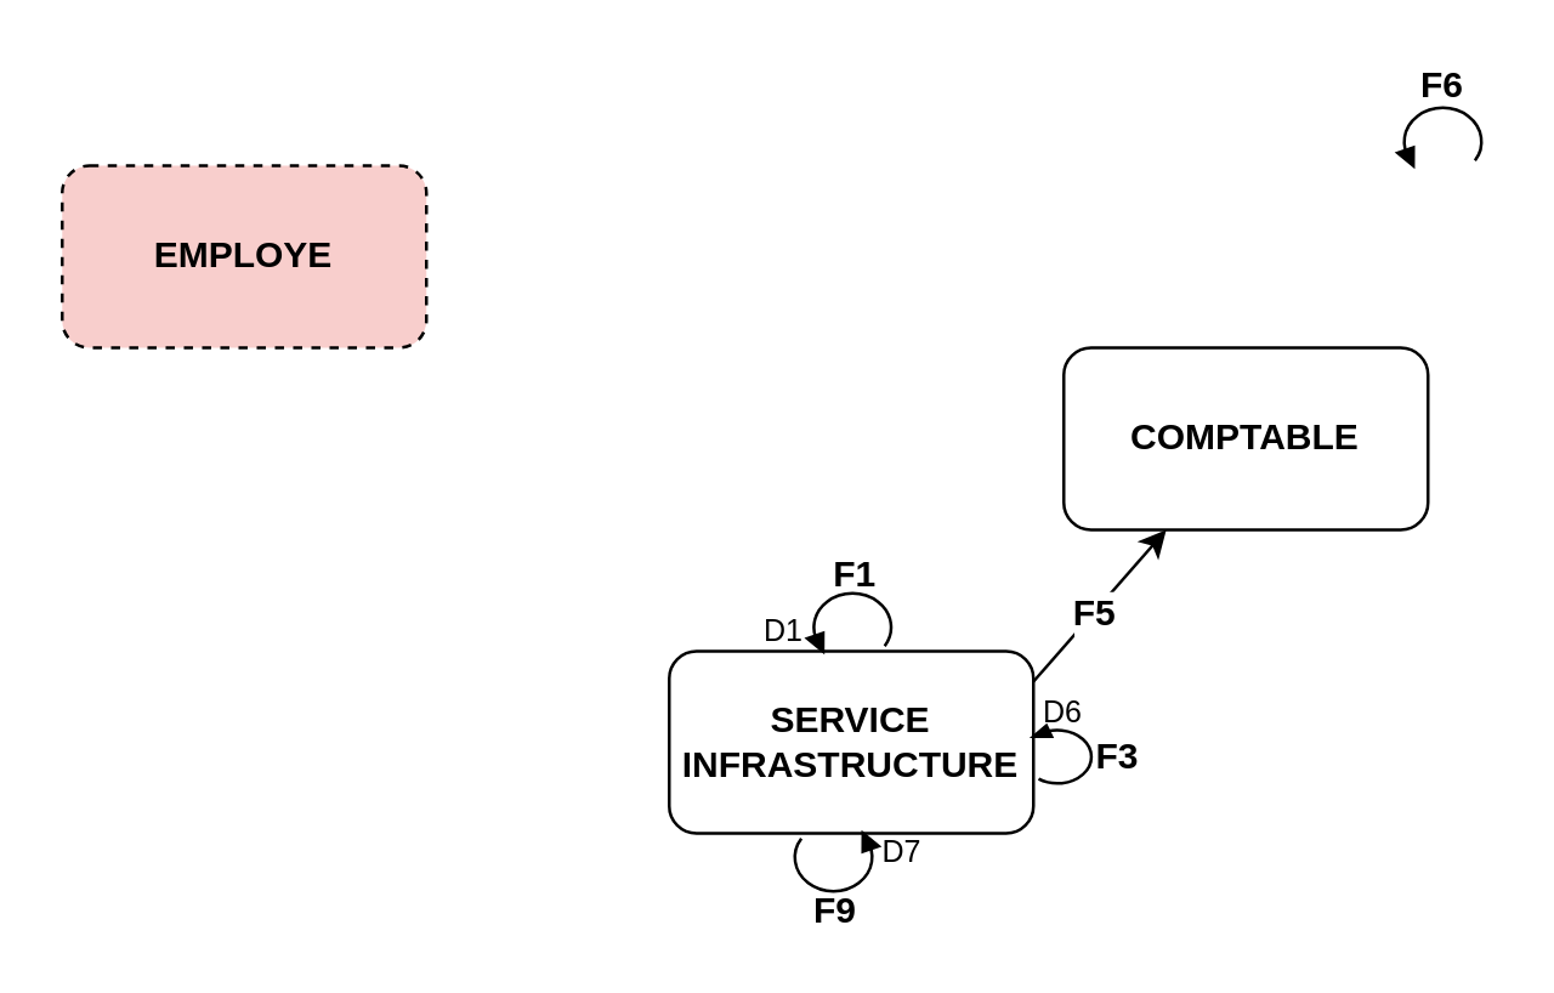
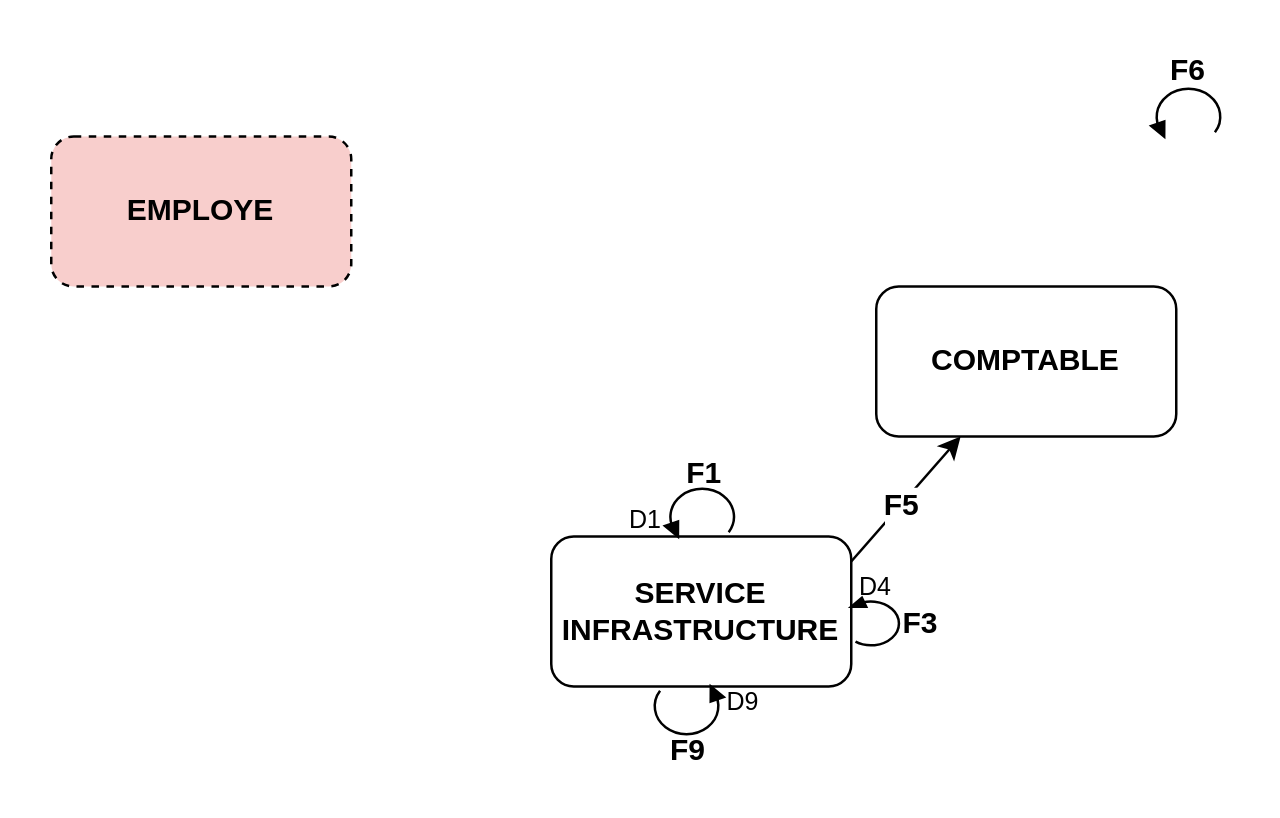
- <mxCell id="13" value="&lt;font style=&quot;font-size: 10px;&quot;&gt;D6&lt;/font&gt;" style="text;html=1;strokeColor=none;fillColor=none;align=center;verticalAlign=middle;whiteSpace=wrap;rounded=0;" vertex="1" parent="1"><mxGeometry x="340" y="225" width="20" height="17" as="geometry" /></mxCell>
+ <mxCell id="13" value="&lt;font style=&quot;font-size: 10px;&quot;&gt;D4&lt;/font&gt;" style="text;html=1;strokeColor=none;fillColor=none;align=center;verticalAlign=middle;whiteSpace=wrap;rounded=0;" vertex="1" parent="1"><mxGeometry x="340" y="225" width="20" height="17" as="geometry" /></mxCell>
- <mxCell id="17" value="&lt;font style=&quot;font-size: 10px;&quot;&gt;D7&lt;/font&gt;" style="text;html=1;strokeColor=none;fillColor=none;align=center;verticalAlign=middle;whiteSpace=wrap;rounded=0;" vertex="1" parent="1"><mxGeometry x="287" y="270" width="20" height="20" as="geometry" /></mxCell>
+ <mxCell id="17" value="&lt;font style=&quot;font-size: 10px;&quot;&gt;D9&lt;/font&gt;" style="text;html=1;strokeColor=none;fillColor=none;align=center;verticalAlign=middle;whiteSpace=wrap;rounded=0;" vertex="1" parent="1"><mxGeometry x="287" y="270" width="20" height="20" as="geometry" /></mxCell>
